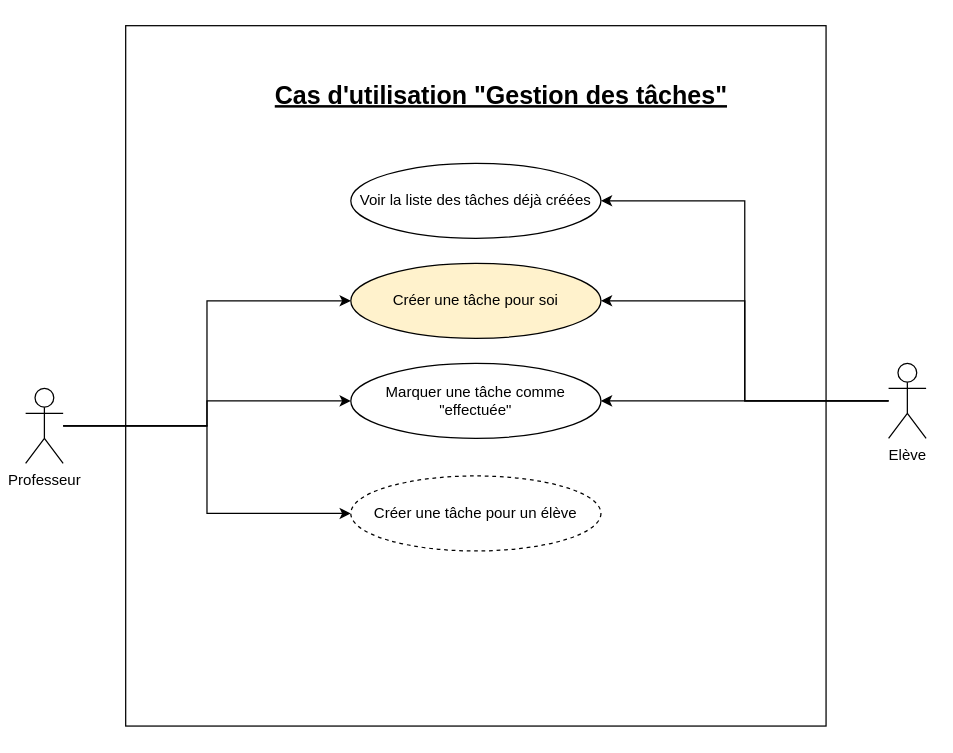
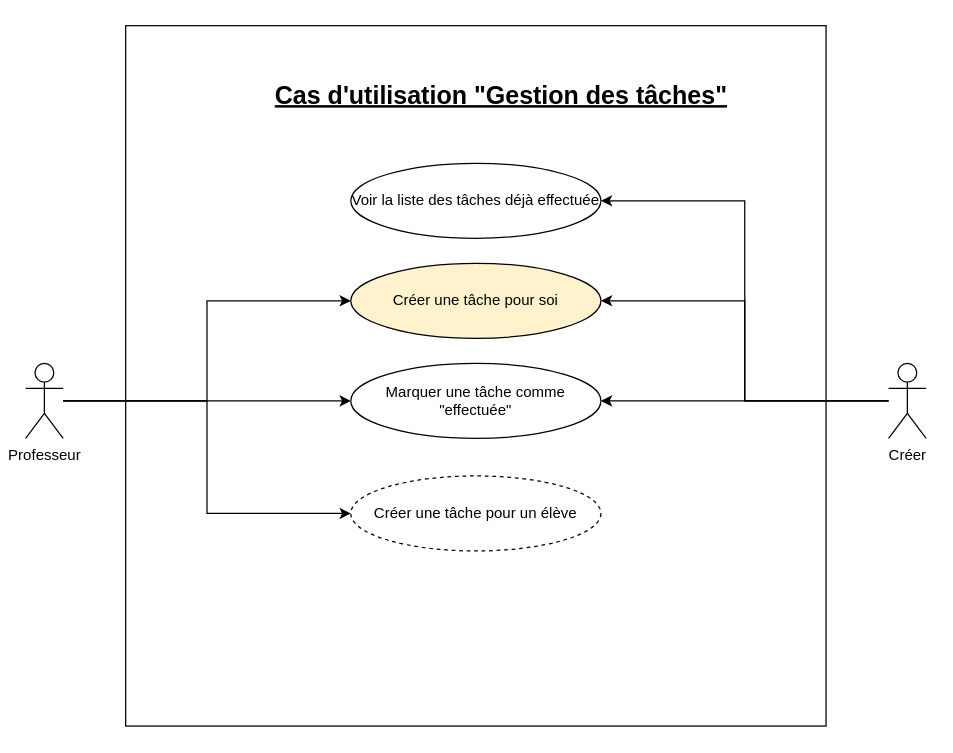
- <mxCell id="7" value="Voir la liste des tâches déjà créées" style="ellipse;whiteSpace=wrap;html=1;" parent="1" vertex="1"><mxGeometry x="280" y="130" width="200" height="60" as="geometry" /></mxCell>
+ <mxCell id="7" value="Voir la liste des tâches déjà effectuée" style="ellipse;whiteSpace=wrap;html=1;" parent="1" vertex="1"><mxGeometry x="280" y="130" width="200" height="60" as="geometry" /></mxCell>
- <mxCell id="6" value="Professeur" style="shape=umlActor;verticalLabelPosition=bottom;verticalAlign=top;html=1;outlineConnect=0;" parent="1" vertex="1"><mxGeometry x="20" y="310" width="30" height="60" as="geometry" /></mxCell>
+ <mxCell id="6" value="Professeur" style="shape=umlActor;verticalLabelPosition=bottom;verticalAlign=top;html=1;outlineConnect=0;" parent="1" vertex="1"><mxGeometry x="20" y="290" width="30" height="60" as="geometry" /></mxCell>
- <mxCell id="13" value="Elève" style="shape=umlActor;verticalLabelPosition=bottom;verticalAlign=top;html=1;outlineConnect=0;" parent="1" vertex="1"><mxGeometry x="710" y="290" width="30" height="60" as="geometry" /></mxCell>
+ <mxCell id="13" value="Créer" style="shape=umlActor;verticalLabelPosition=bottom;verticalAlign=top;html=1;outlineConnect=0;" parent="1" vertex="1"><mxGeometry x="710" y="290" width="30" height="60" as="geometry" /></mxCell>
